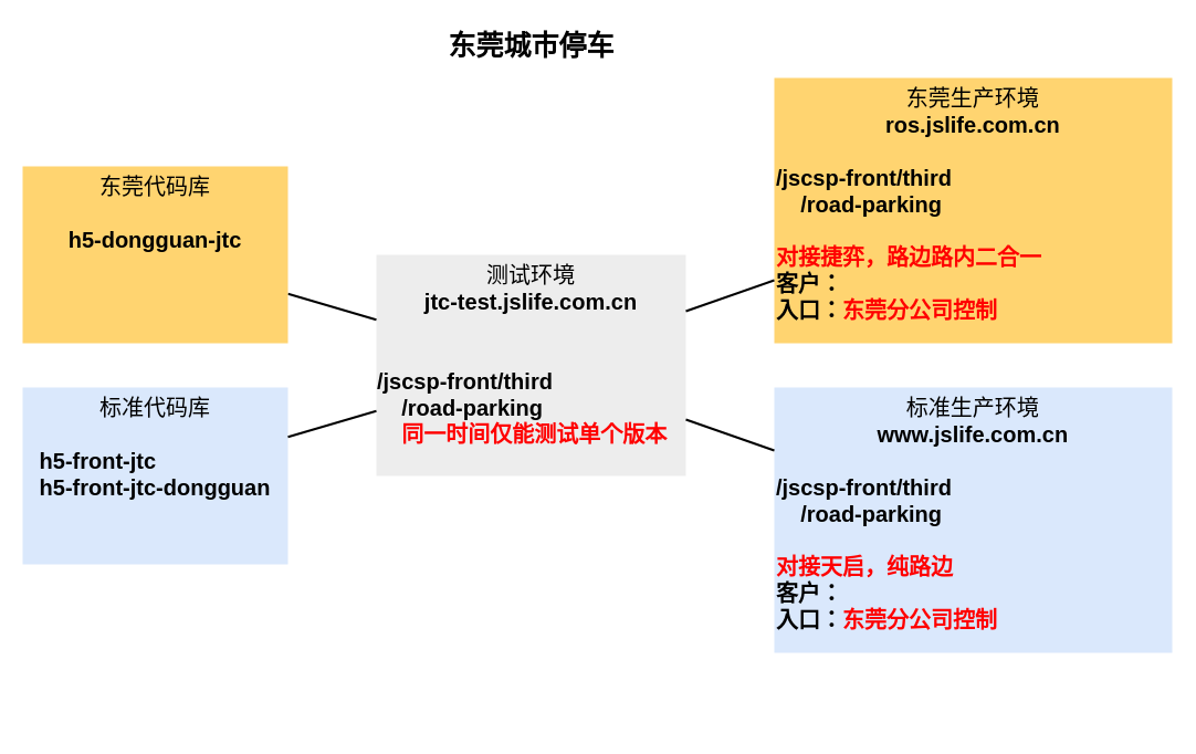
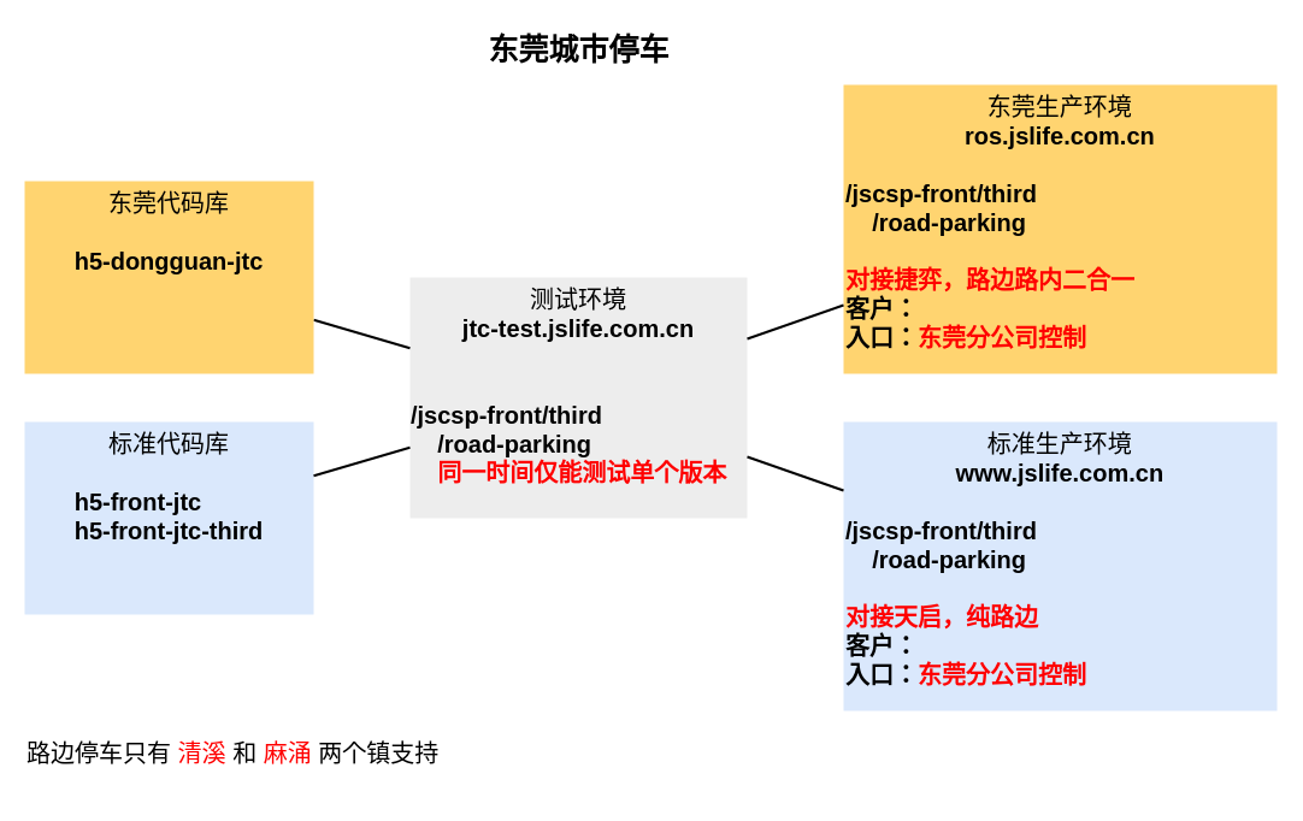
- <mxCell id="5" value="标准代码库&lt;br&gt;&lt;br&gt;&lt;div style=&quot;text-align: left&quot;&gt;&lt;b&gt;h5-front-jtc&lt;/b&gt;&lt;/div&gt;&lt;b&gt;&lt;div style=&quot;text-align: left&quot;&gt;&lt;b&gt;h5-front-jtc-dongguan&lt;/b&gt;&lt;/div&gt;&lt;/b&gt;" style="whiteSpace=wrap;html=1;fillColor=#dae8fc;fontSize=20;strokeColor=none;verticalAlign=top;" parent="1" vertex="1"><mxGeometry y="350" width="240" height="160" as="geometry" x="20" /></mxCell>
+ <mxCell id="5" value="标准代码库&lt;br&gt;&lt;br&gt;&lt;div style=&quot;text-align: left&quot;&gt;&lt;b&gt;h5-front-jtc&lt;/b&gt;&lt;/div&gt;&lt;b&gt;&lt;div style=&quot;text-align: left&quot;&gt;&lt;b&gt;h5-front-jtc-third&lt;/b&gt;&lt;/div&gt;&lt;/b&gt;" style="whiteSpace=wrap;html=1;fillColor=#dae8fc;fontSize=20;strokeColor=none;verticalAlign=top;" parent="1" vertex="1"><mxGeometry y="350" width="240" height="160" as="geometry" x="20" /></mxCell>
+ <mxCell id="14" value="路边停车只有 &lt;font color=&quot;#ff0000&quot;&gt;清溪 &lt;/font&gt;和 &lt;font color=&quot;#ff0000&quot;&gt;麻涌&lt;/font&gt; 两个镇支持" style="text;html=1;strokeColor=none;fillColor=none;align=left;verticalAlign=middle;whiteSpace=wrap;rounded=0;fontSize=20;" vertex="1" parent="1"><mxGeometry y="590" width="630" height="70" as="geometry" x="20" /></mxCell>
